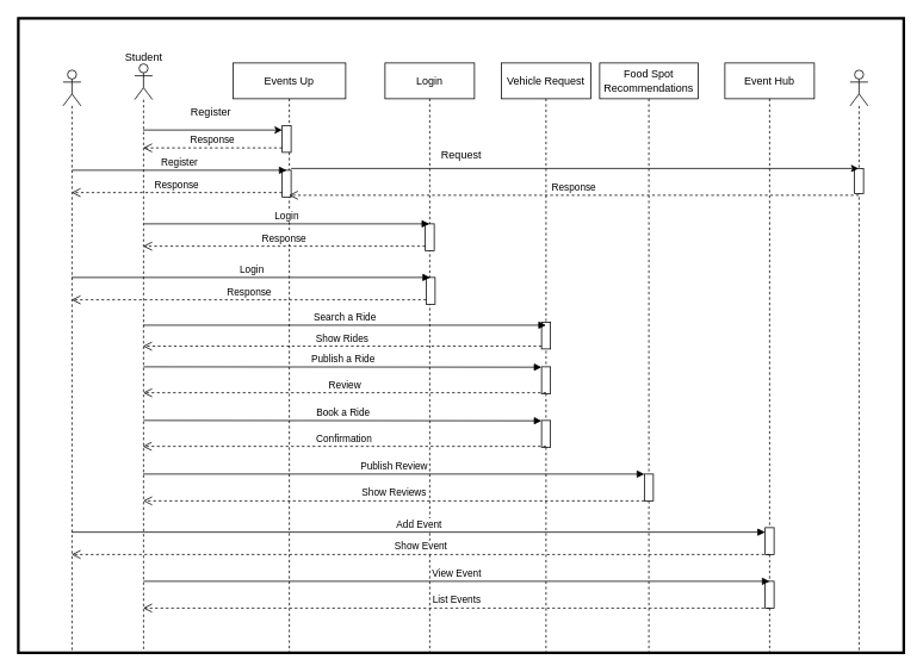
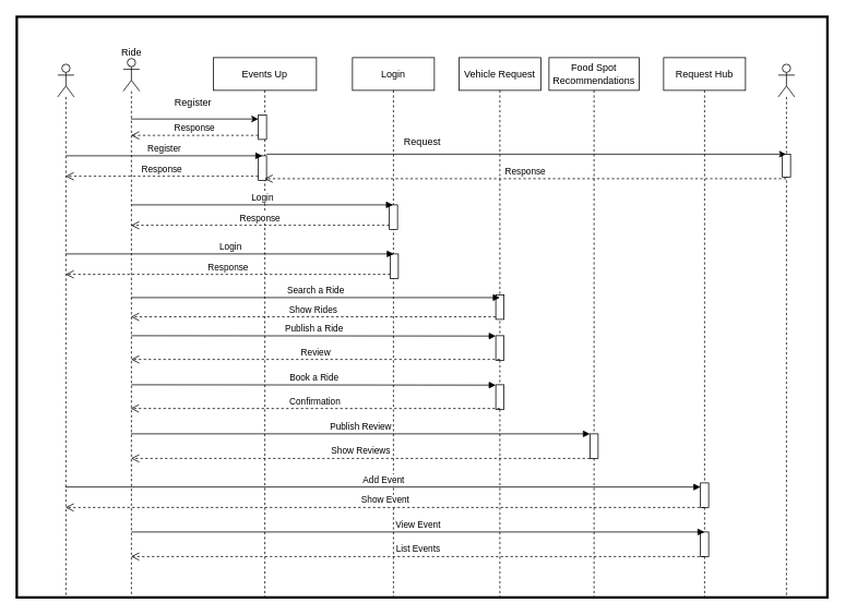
- <mxCell id="9" value="Student" style="text;html=1;align=center;verticalAlign=middle;resizable=0;points=[];autosize=1;strokeColor=none;fillColor=none;" vertex="1" parent="1"><mxGeometry x="130" y="49" width="60" height="30" as="geometry" /></mxCell>
+ <mxCell id="9" value="Ride" style="text;html=1;align=center;verticalAlign=middle;resizable=0;points=[];autosize=1;strokeColor=none;fillColor=none;" vertex="1" parent="1"><mxGeometry x="130" y="49" width="60" height="30" as="geometry" /></mxCell>
- <mxCell id="34" value="Event Hub" style="shape=umlLifeline;perimeter=lifelinePerimeter;whiteSpace=wrap;html=1;container=1;dropTarget=0;collapsible=0;recursiveResize=0;outlineConnect=0;portConstraint=eastwest;newEdgeStyle={&quot;curved&quot;:0,&quot;rounded&quot;:0};" vertex="1" parent="1"><mxGeometry x="810" y="70" width="100" height="660" as="geometry" /></mxCell>
+ <mxCell id="34" value="Request Hub" style="shape=umlLifeline;perimeter=lifelinePerimeter;whiteSpace=wrap;html=1;container=1;dropTarget=0;collapsible=0;recursiveResize=0;outlineConnect=0;portConstraint=eastwest;newEdgeStyle={&quot;curved&quot;:0,&quot;rounded&quot;:0};" vertex="1" parent="1"><mxGeometry x="810" y="70" width="100" height="660" as="geometry" /></mxCell>
